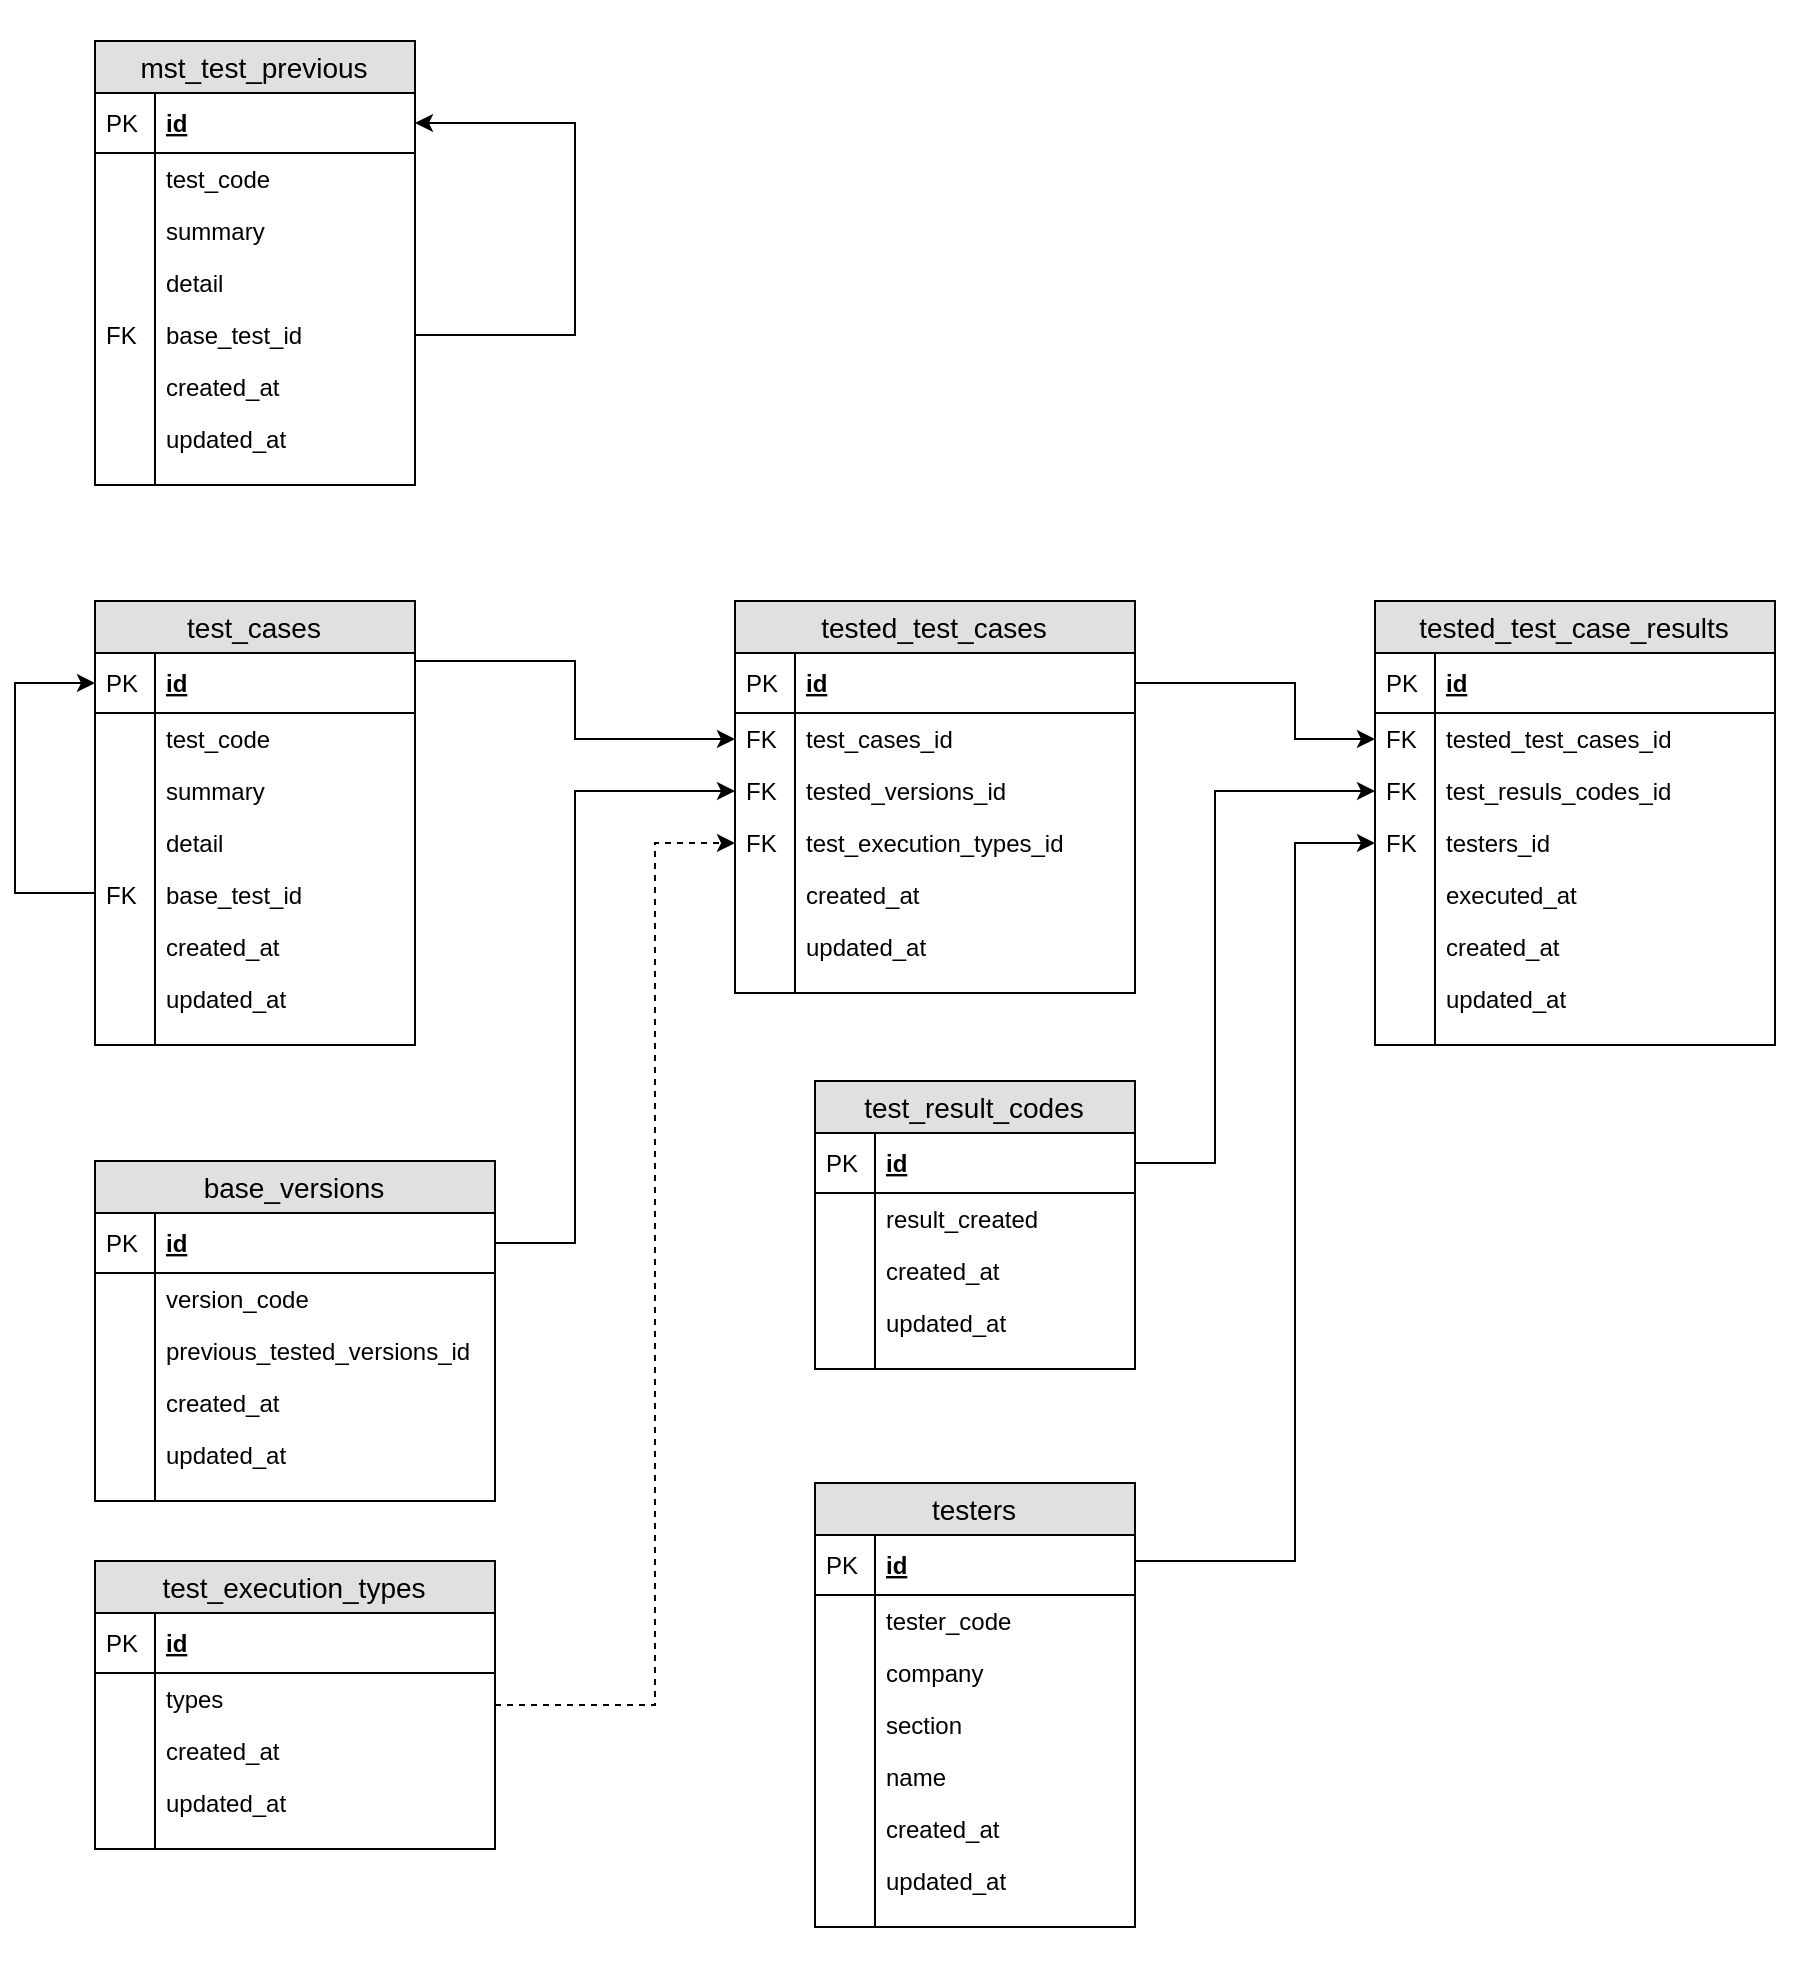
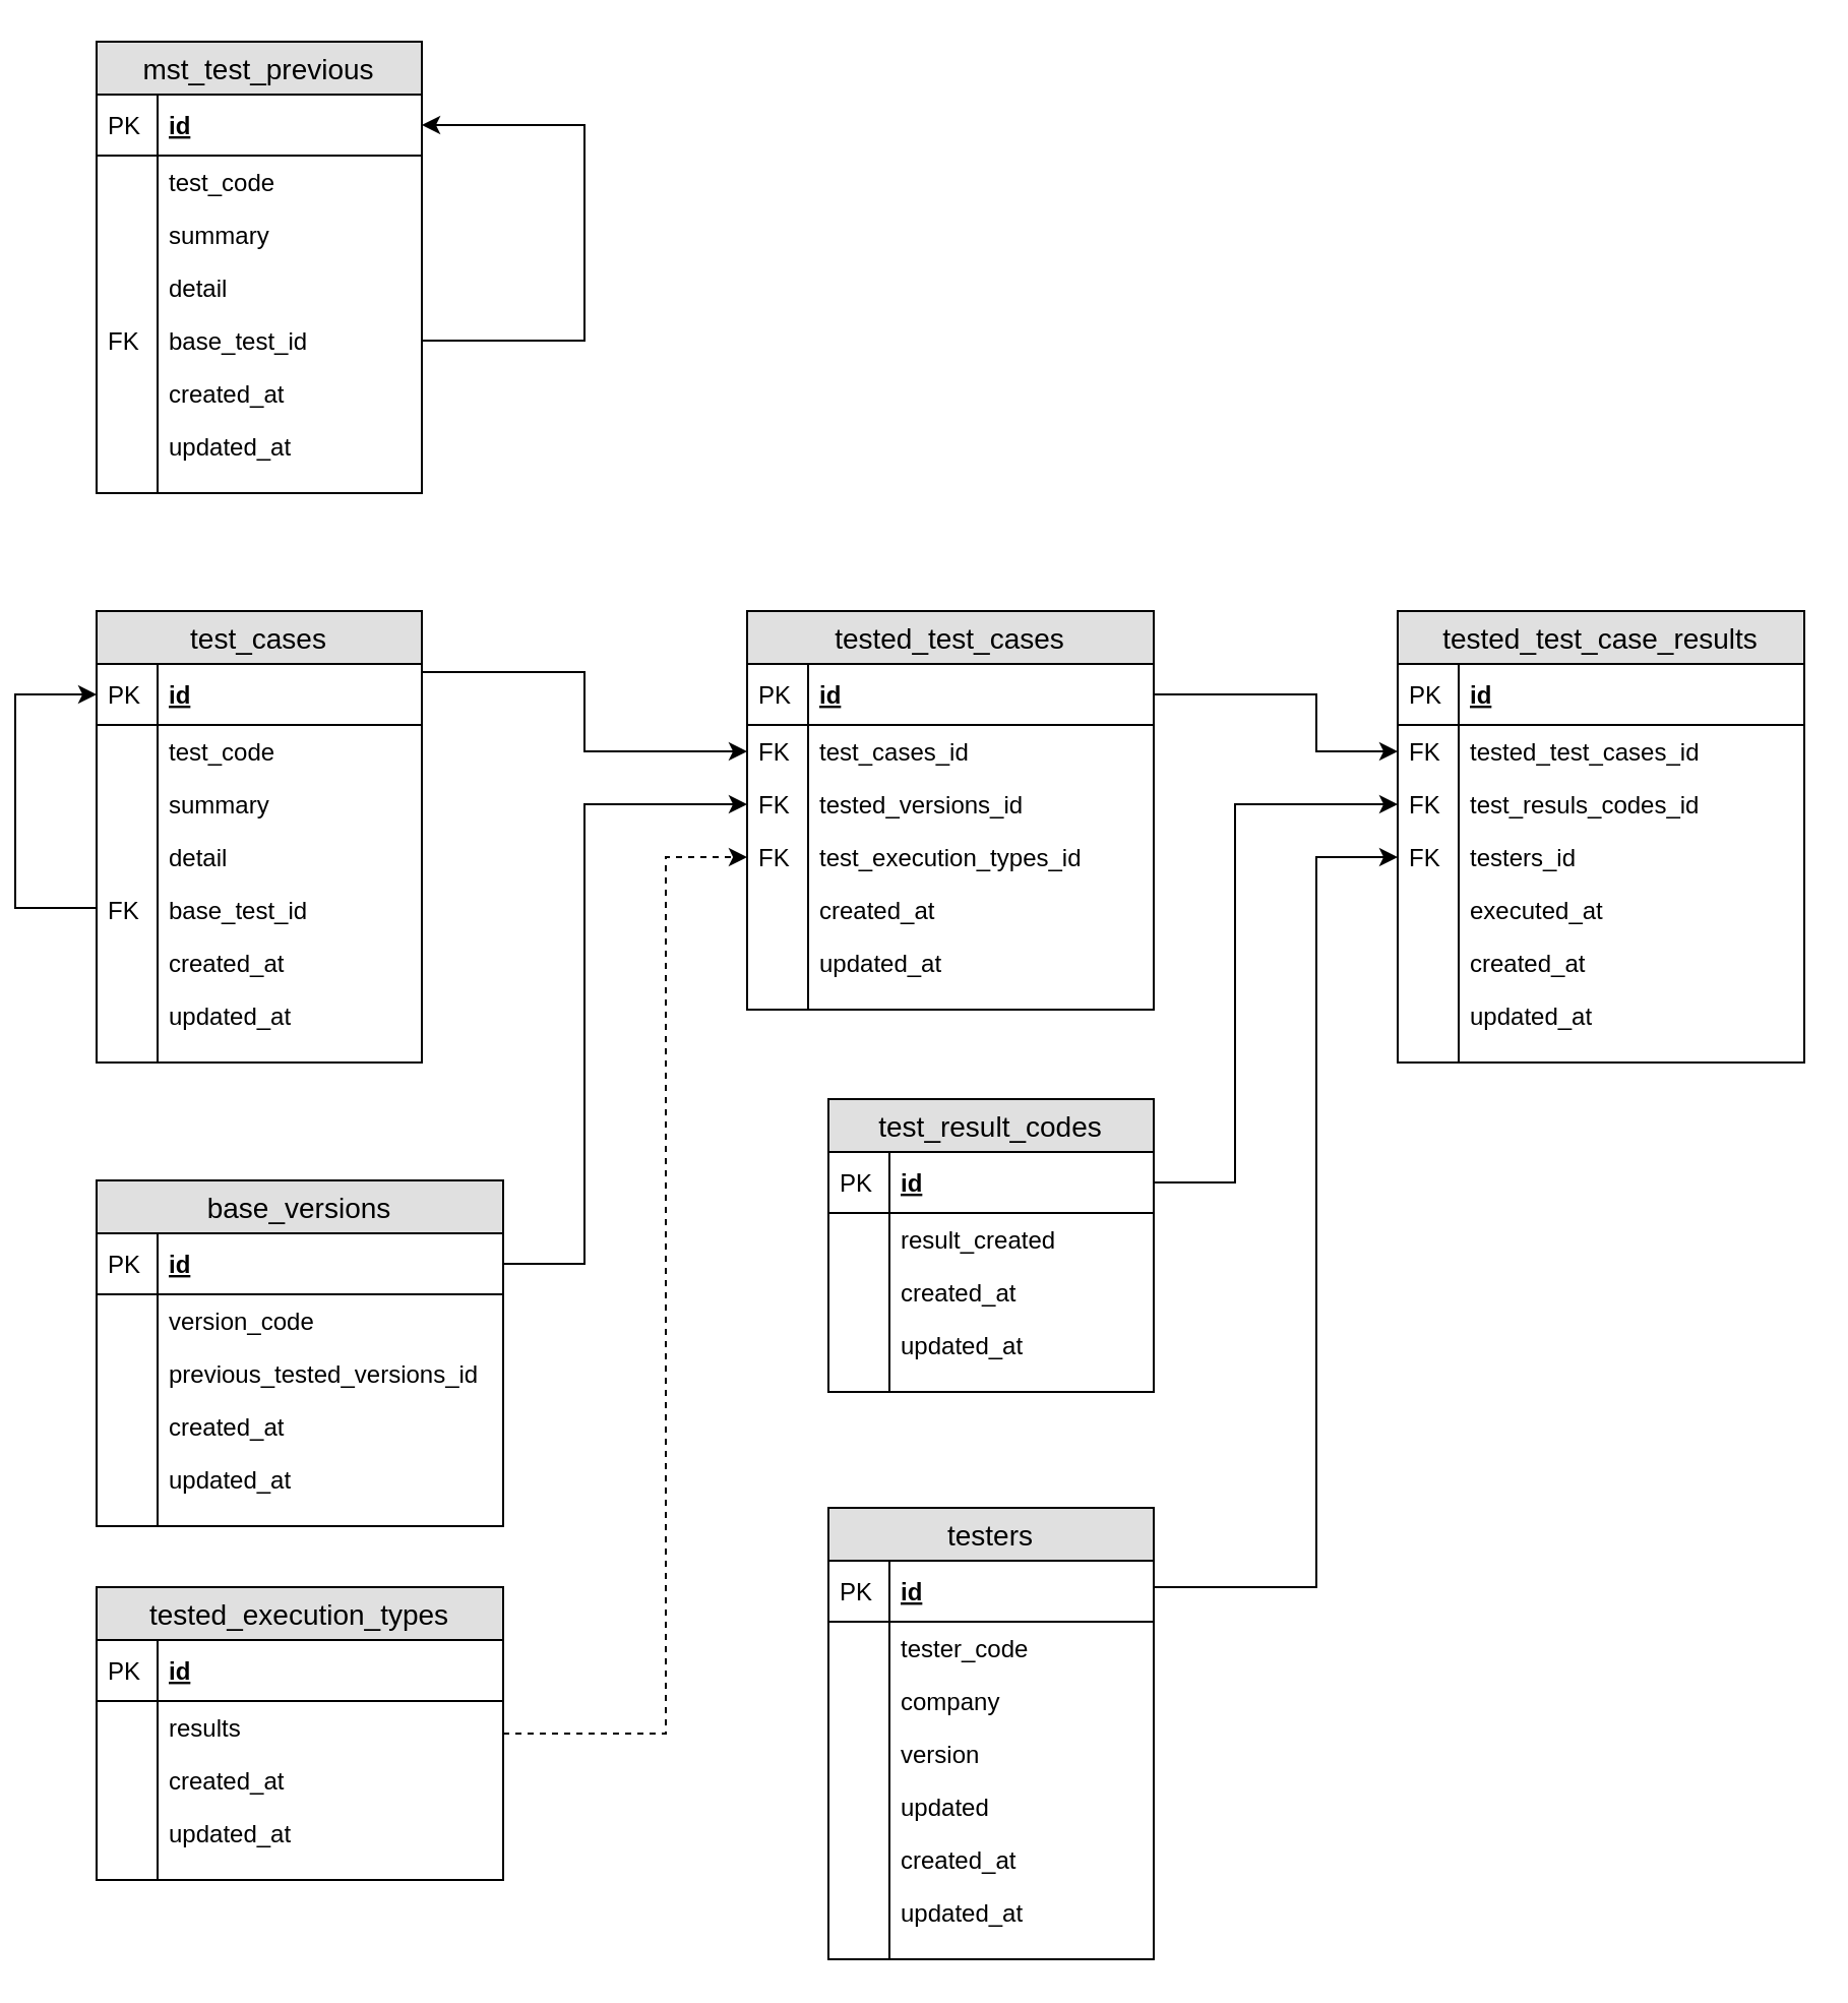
- <mxCell id="117" value="test_execution_types" style="swimlane;fontStyle=0;childLayout=stackLayout;horizontal=1;startSize=26;fillColor=#e0e0e0;horizontalStack=0;resizeParent=1;resizeParentMax=0;resizeLast=0;collapsible=1;marginBottom=0;swimlaneFillColor=#ffffff;align=center;fontSize=14;" vertex="1" parent="1"><mxGeometry x="20" y="780" width="200" height="144" as="geometry" /></mxCell>
+ <mxCell id="117" value="tested_execution_types" style="swimlane;fontStyle=0;childLayout=stackLayout;horizontal=1;startSize=26;fillColor=#e0e0e0;horizontalStack=0;resizeParent=1;resizeParentMax=0;resizeLast=0;collapsible=1;marginBottom=0;swimlaneFillColor=#ffffff;align=center;fontSize=14;" vertex="1" parent="1"><mxGeometry x="20" y="780" width="200" height="144" as="geometry" /></mxCell>
- <mxCell id="120" value="types" style="shape=partialRectangle;top=0;left=0;right=0;bottom=0;align=left;verticalAlign=top;fillColor=none;spacingLeft=34;spacingRight=4;overflow=hidden;rotatable=0;points=[[0,0.5],[1,0.5]];portConstraint=eastwest;dropTarget=0;fontSize=12;" vertex="1" parent="117"><mxGeometry y="56" width="200" height="26" as="geometry" /></mxCell>
+ <mxCell id="120" value="results" style="shape=partialRectangle;top=0;left=0;right=0;bottom=0;align=left;verticalAlign=top;fillColor=none;spacingLeft=34;spacingRight=4;overflow=hidden;rotatable=0;points=[[0,0.5],[1,0.5]];portConstraint=eastwest;dropTarget=0;fontSize=12;" vertex="1" parent="117"><mxGeometry y="56" width="200" height="26" as="geometry" /></mxCell>
- <mxCell id="69" value="section" style="shape=partialRectangle;top=0;left=0;right=0;bottom=0;align=left;verticalAlign=top;fillColor=none;spacingLeft=34;spacingRight=4;overflow=hidden;rotatable=0;points=[[0,0.5],[1,0.5]];portConstraint=eastwest;dropTarget=0;fontSize=12;" vertex="1" parent="62"><mxGeometry y="108" width="160" height="26" as="geometry" /></mxCell>
+ <mxCell id="69" value="version" style="shape=partialRectangle;top=0;left=0;right=0;bottom=0;align=left;verticalAlign=top;fillColor=none;spacingLeft=34;spacingRight=4;overflow=hidden;rotatable=0;points=[[0,0.5],[1,0.5]];portConstraint=eastwest;dropTarget=0;fontSize=12;" vertex="1" parent="62"><mxGeometry y="108" width="160" height="26" as="geometry" /></mxCell>
- <mxCell id="71" value="name" style="shape=partialRectangle;top=0;left=0;right=0;bottom=0;align=left;verticalAlign=top;fillColor=none;spacingLeft=34;spacingRight=4;overflow=hidden;rotatable=0;points=[[0,0.5],[1,0.5]];portConstraint=eastwest;dropTarget=0;fontSize=12;" vertex="1" parent="62"><mxGeometry y="134" width="160" height="26" as="geometry" /></mxCell>
+ <mxCell id="71" value="updated" style="shape=partialRectangle;top=0;left=0;right=0;bottom=0;align=left;verticalAlign=top;fillColor=none;spacingLeft=34;spacingRight=4;overflow=hidden;rotatable=0;points=[[0,0.5],[1,0.5]];portConstraint=eastwest;dropTarget=0;fontSize=12;" vertex="1" parent="62"><mxGeometry y="134" width="160" height="26" as="geometry" /></mxCell>
